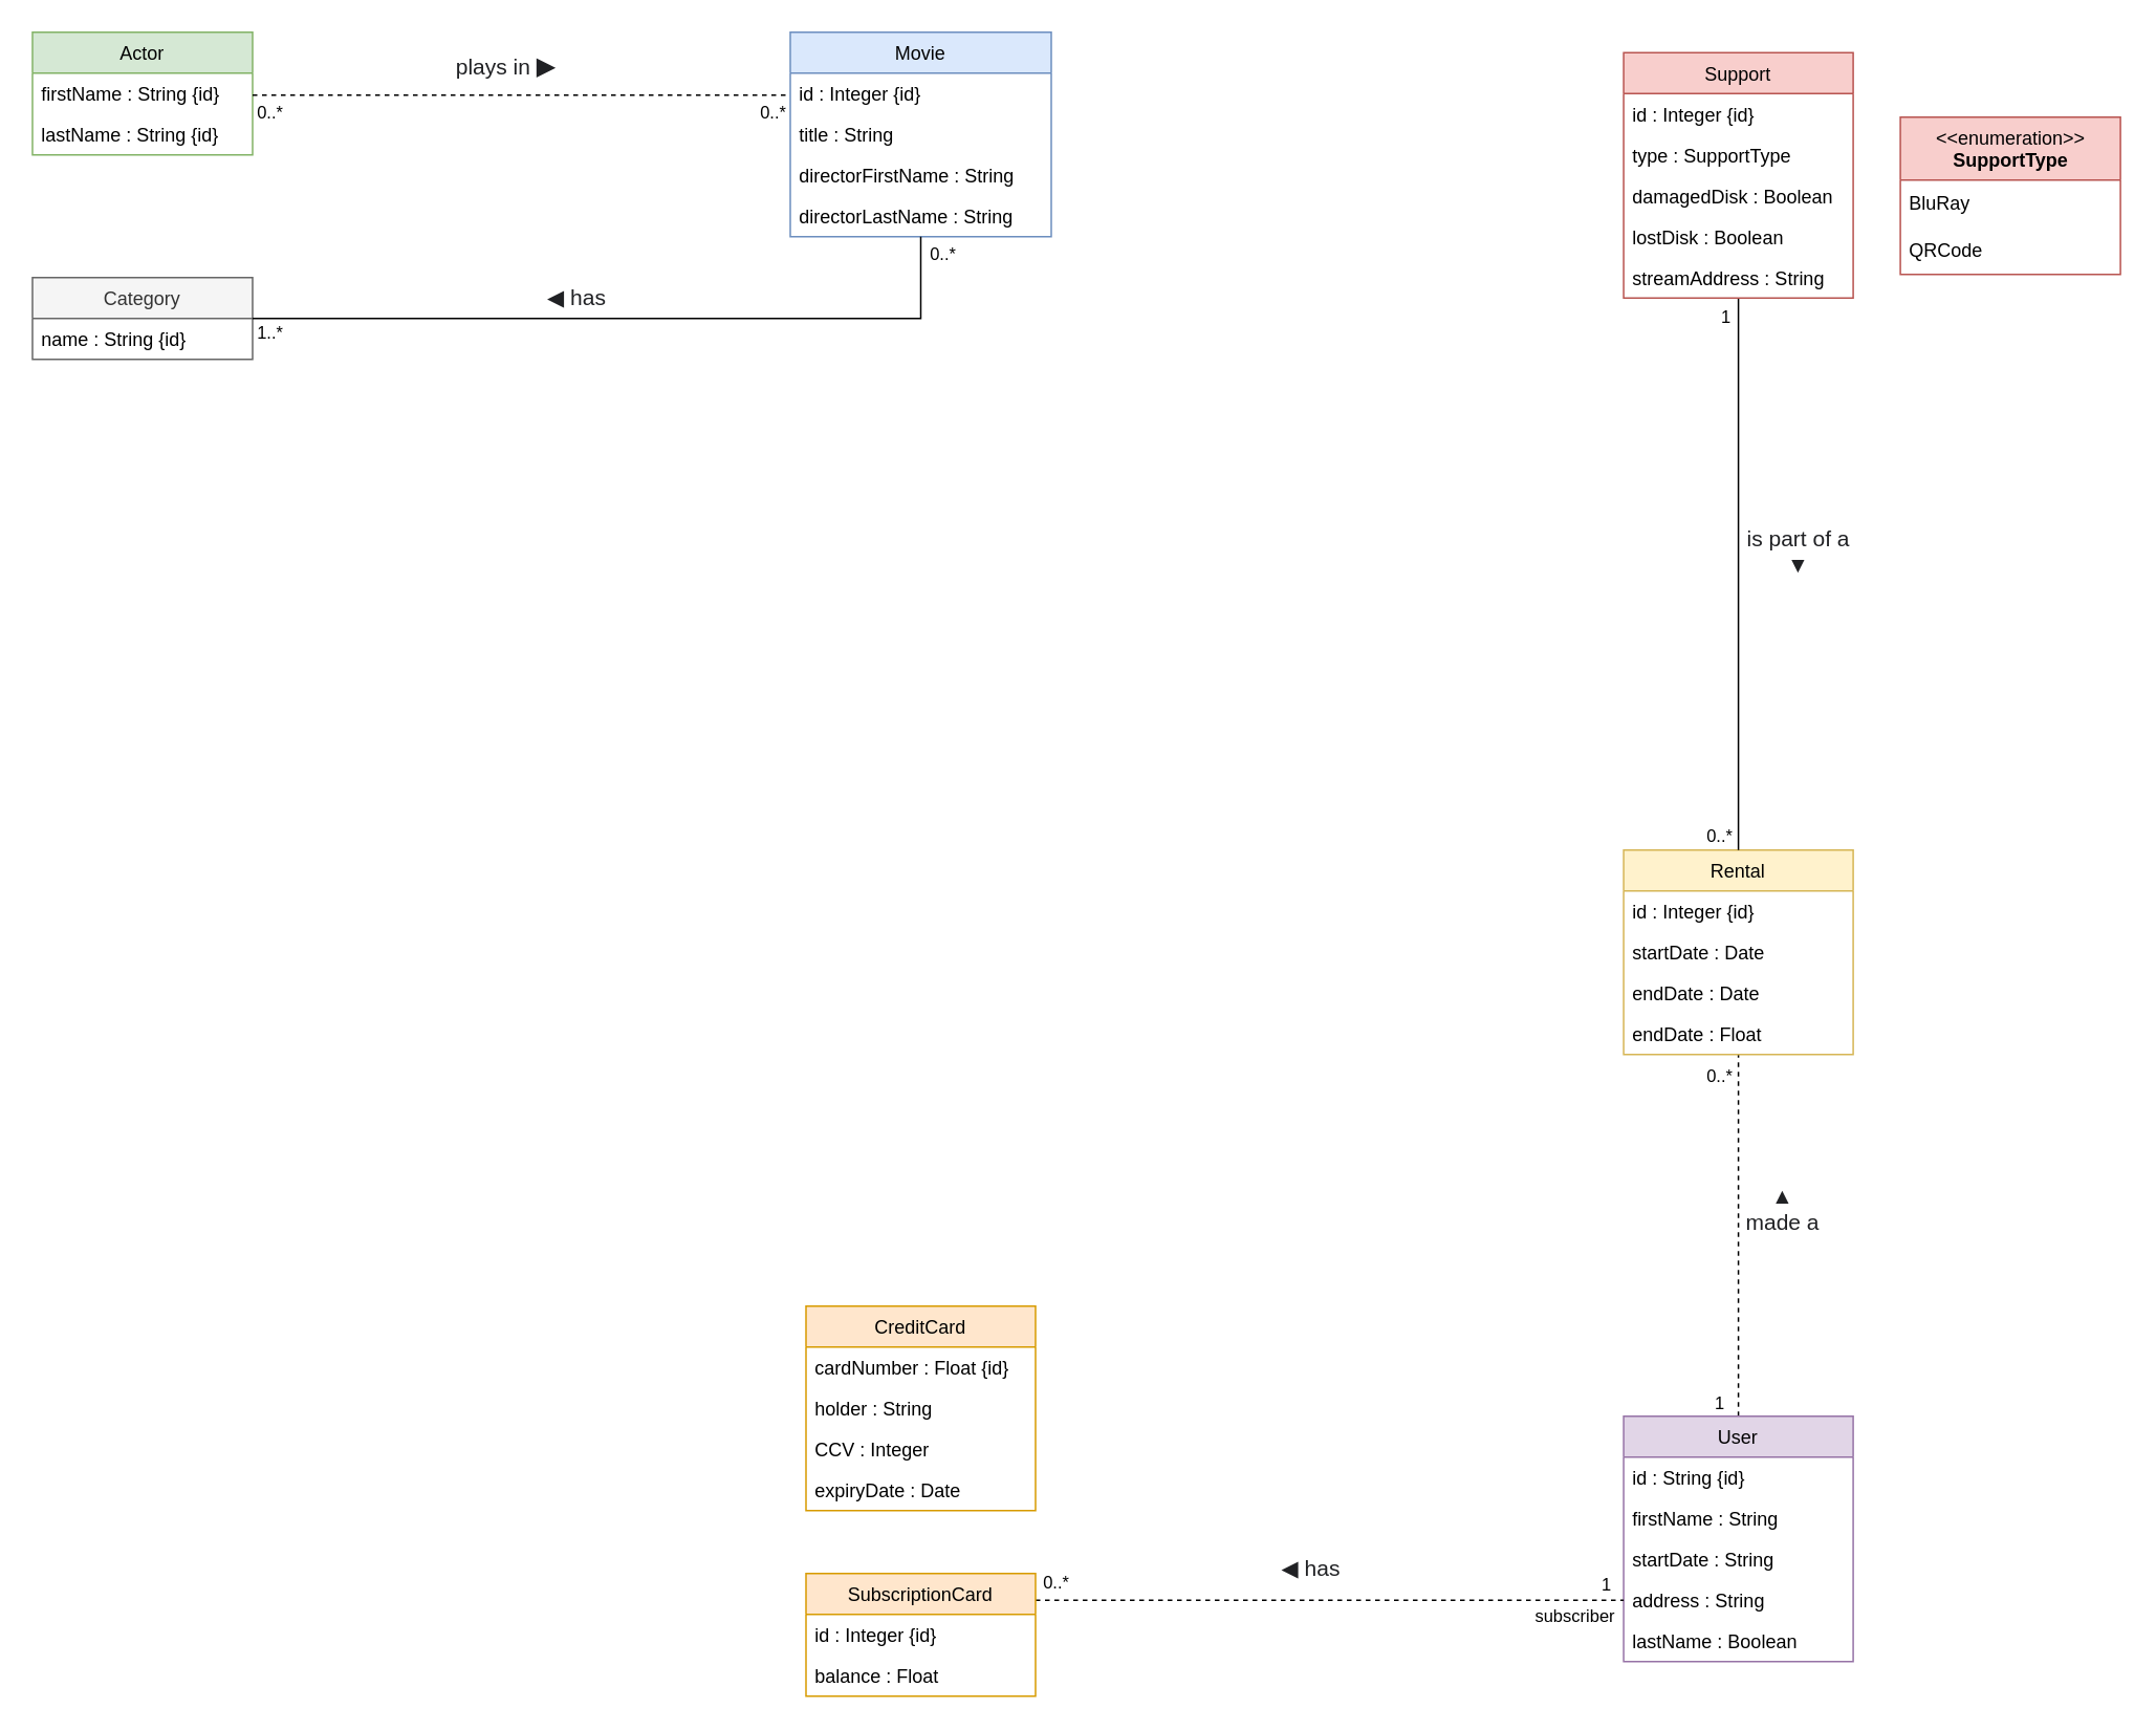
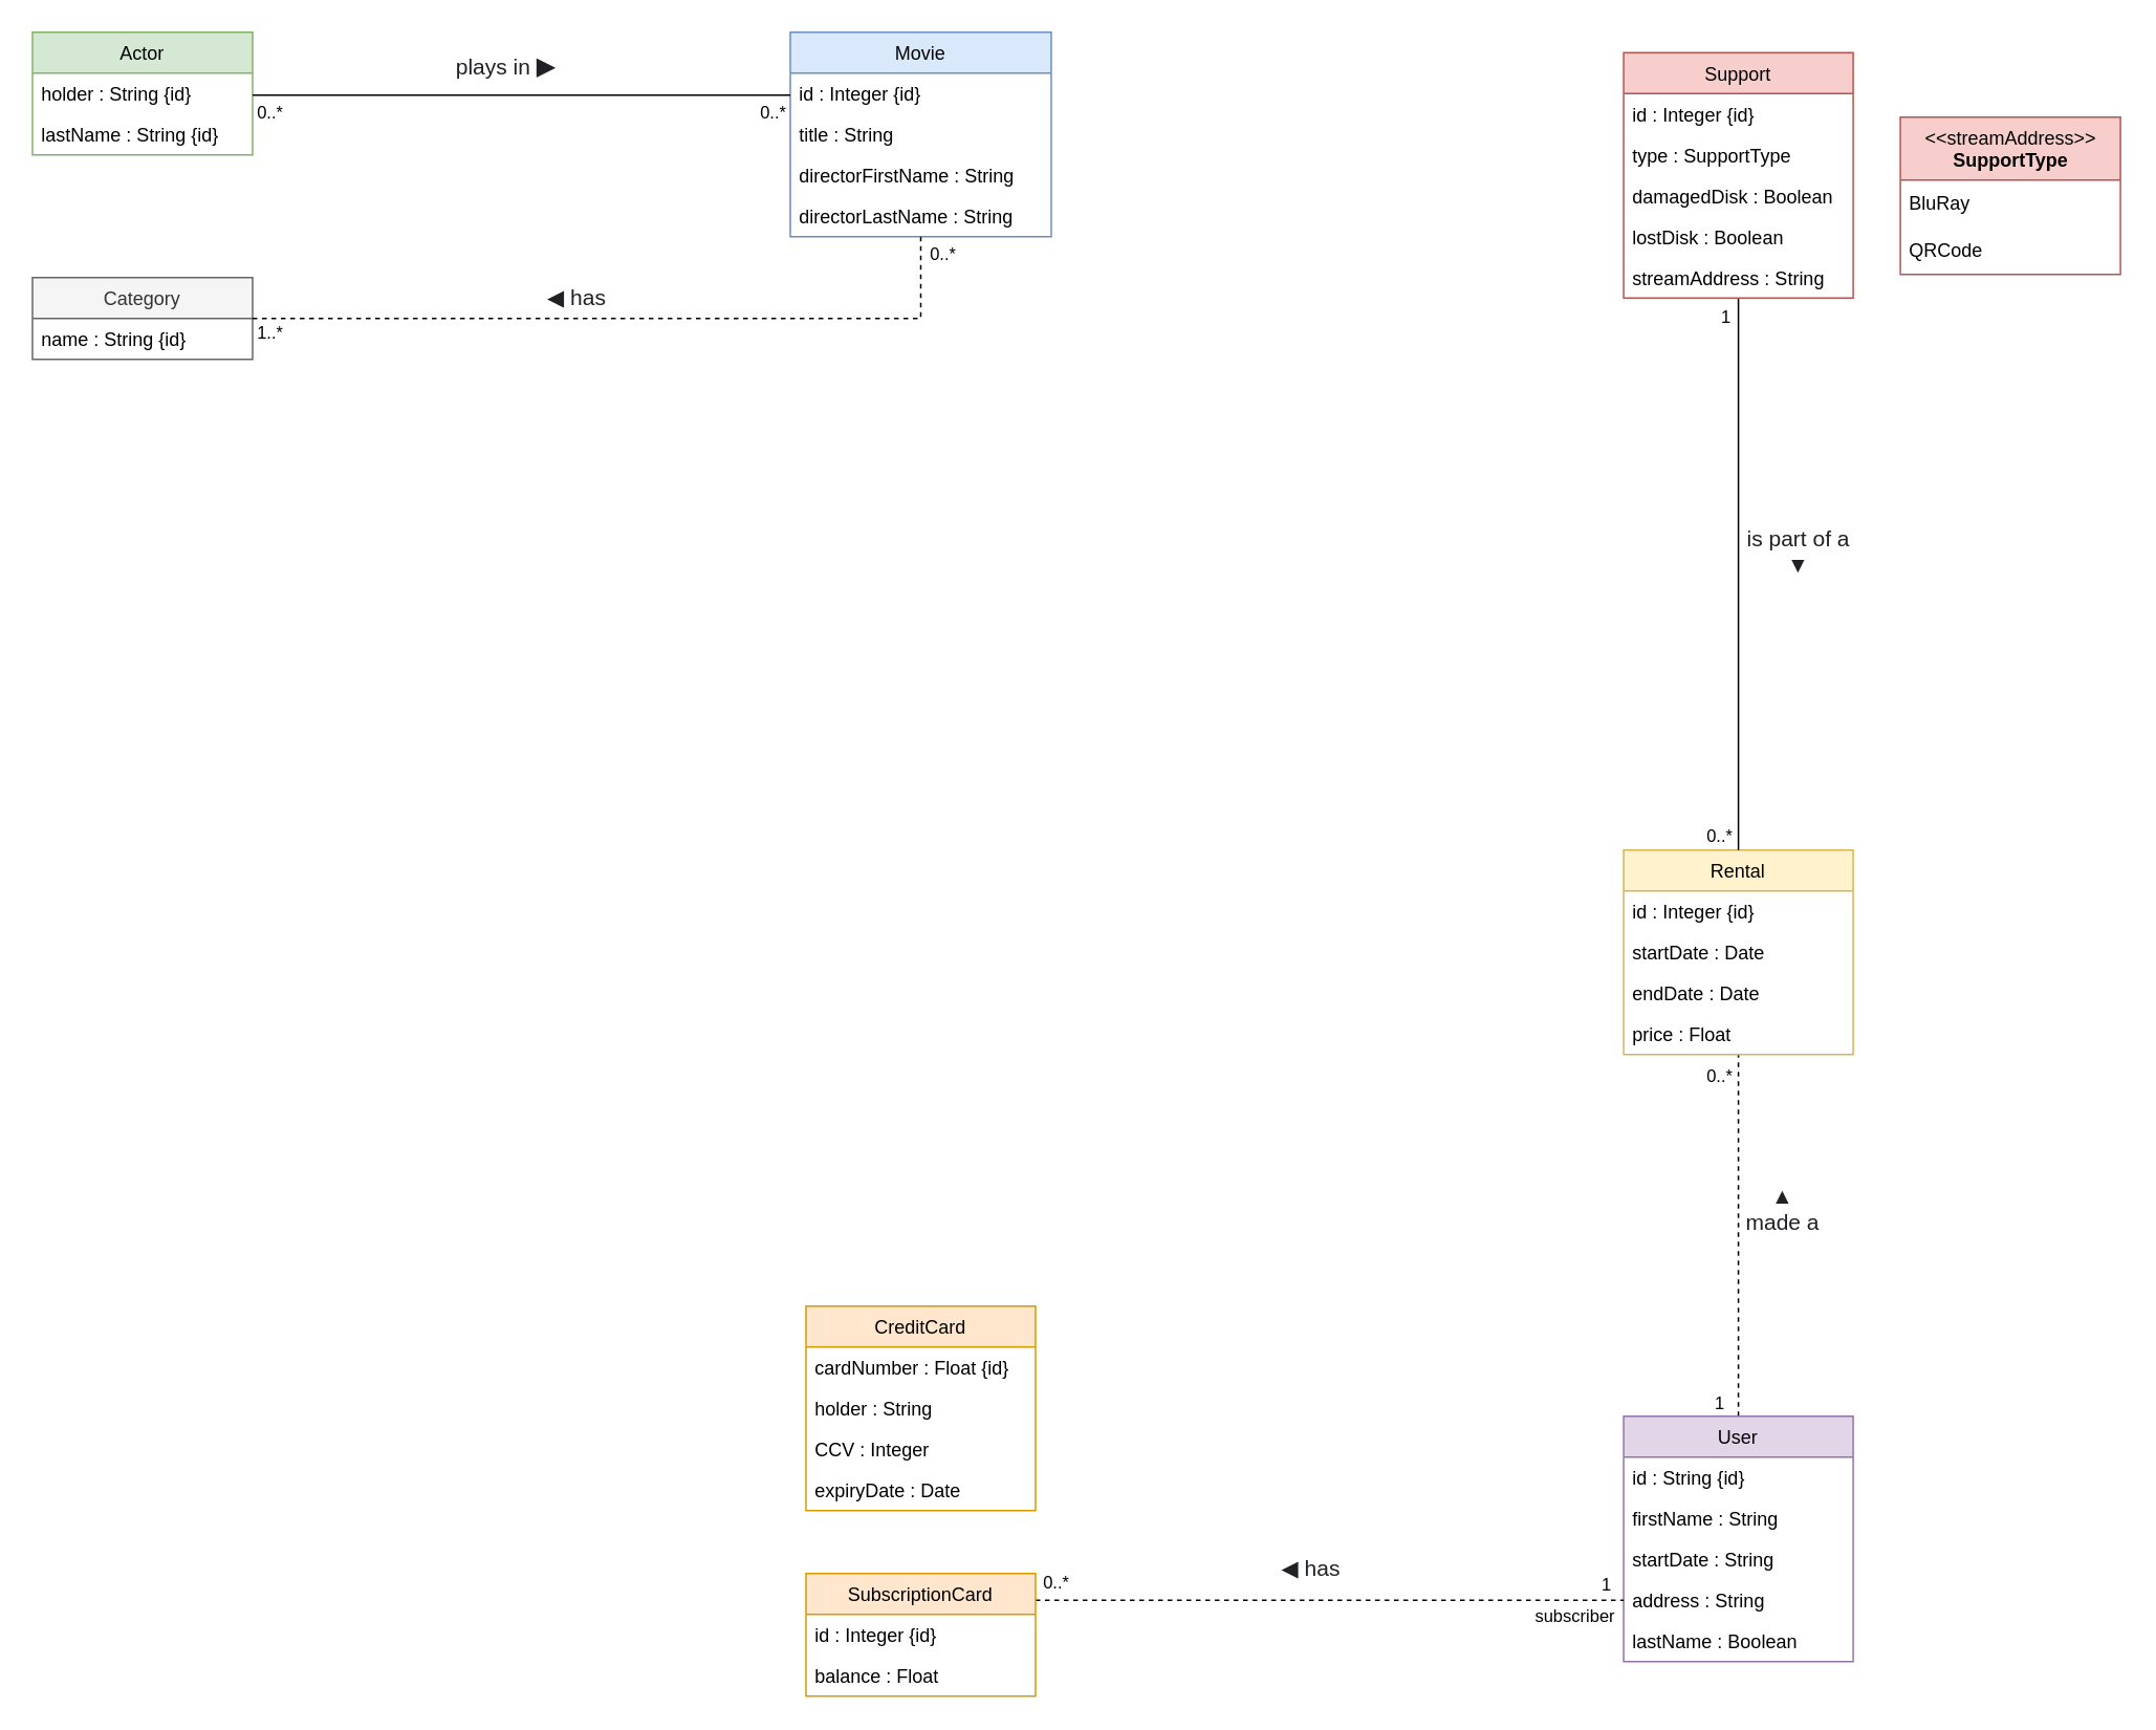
- <mxCell id="17" value="firstName : String {id}" style="text;strokeColor=none;fillColor=none;align=left;verticalAlign=top;spacingLeft=4;spacingRight=4;overflow=hidden;rotatable=0;points=[[0,0.5],[1,0.5]];portConstraint=eastwest;" parent="16" vertex="1"><mxGeometry y="26" width="140" height="26" as="geometry" /></mxCell>
+ <mxCell id="17" value="holder : String {id}" style="text;strokeColor=none;fillColor=none;align=left;verticalAlign=top;spacingLeft=4;spacingRight=4;overflow=hidden;rotatable=0;points=[[0,0.5],[1,0.5]];portConstraint=eastwest;" parent="16" vertex="1"><mxGeometry y="26" width="140" height="26" as="geometry" /></mxCell>
- <mxCell id="53" style="edgeStyle=orthogonalEdgeStyle;rounded=0;orthogonalLoop=1;jettySize=auto;html=1;endArrow=none;endFill=0;dashed=1;" parent="1" source="16" target="2" edge="1"><mxGeometry relative="1" as="geometry"><Array as="points"><mxPoint x="430" y="60" /><mxPoint x="430" y="60" /></Array></mxGeometry></mxCell>
+ <mxCell id="53" style="edgeStyle=orthogonalEdgeStyle;rounded=0;orthogonalLoop=1;jettySize=auto;html=1;endArrow=none;endFill=0;" parent="1" source="16" target="2" edge="1"><mxGeometry relative="1" as="geometry"><Array as="points"><mxPoint x="430" y="60" /><mxPoint x="430" y="60" /></Array></mxGeometry></mxCell>
- <mxCell id="50" value="&amp;lt;&amp;lt;enumeration&amp;gt;&amp;gt;&lt;br&gt;&lt;b&gt;SupportType&lt;/b&gt;" style="swimlane;fontStyle=0;align=center;verticalAlign=top;childLayout=stackLayout;horizontal=1;startSize=40;horizontalStack=0;resizeParent=1;resizeParentMax=0;resizeLast=0;collapsible=0;marginBottom=0;html=1;fillColor=#f8cecc;strokeColor=#b85450;" parent="1" vertex="1"><mxGeometry x="1208.06" y="74" width="140" height="100" as="geometry" /></mxCell>
+ <mxCell id="50" value="&amp;lt;&amp;lt;streamAddress&amp;gt;&amp;gt;&lt;br&gt;&lt;b&gt;SupportType&lt;/b&gt;" style="swimlane;fontStyle=0;align=center;verticalAlign=top;childLayout=stackLayout;horizontal=1;startSize=40;horizontalStack=0;resizeParent=1;resizeParentMax=0;resizeLast=0;collapsible=0;marginBottom=0;html=1;fillColor=#f8cecc;strokeColor=#b85450;" parent="1" vertex="1"><mxGeometry x="1208.06" y="74" width="140" height="100" as="geometry" /></mxCell>
- <mxCell id="57" style="edgeStyle=orthogonalEdgeStyle;rounded=0;orthogonalLoop=1;jettySize=auto;html=1;endArrow=none;endFill=0;" parent="1" source="2" target="48" edge="1"><mxGeometry relative="1" as="geometry"><Array as="points"><mxPoint x="585" y="202" /></Array></mxGeometry></mxCell>
+ <mxCell id="57" style="edgeStyle=orthogonalEdgeStyle;rounded=0;orthogonalLoop=1;jettySize=auto;html=1;endArrow=none;endFill=0;dashed=1;" parent="1" source="2" target="48" edge="1"><mxGeometry relative="1" as="geometry"><Array as="points"><mxPoint x="585" y="202" /></Array></mxGeometry></mxCell>
- <mxCell id="15" value="endDate : Float" style="text;strokeColor=none;fillColor=none;align=left;verticalAlign=top;spacingLeft=4;spacingRight=4;overflow=hidden;rotatable=0;points=[[0,0.5],[1,0.5]];portConstraint=eastwest;" parent="11" vertex="1"><mxGeometry y="104" width="146" height="26" as="geometry" /></mxCell>
+ <mxCell id="15" value="price : Float" style="text;strokeColor=none;fillColor=none;align=left;verticalAlign=top;spacingLeft=4;spacingRight=4;overflow=hidden;rotatable=0;points=[[0,0.5],[1,0.5]];portConstraint=eastwest;" parent="11" vertex="1"><mxGeometry y="104" width="146" height="26" as="geometry" /></mxCell>
